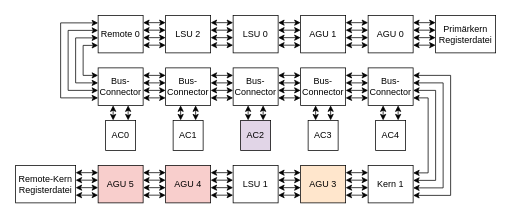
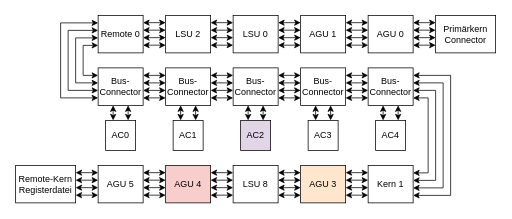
- <mxCell id="93" value="Primärkern&lt;br&gt;Registerdatei" style="rounded=0;whiteSpace=wrap;html=1;" vertex="1" parent="1"><mxGeometry x="580" y="20" width="80" height="50" as="geometry" /></mxCell>
+ <mxCell id="93" value="Primärkern&lt;br&gt;Connector" style="rounded=0;whiteSpace=wrap;html=1;" vertex="1" parent="1"><mxGeometry x="580" y="20" width="80" height="50" as="geometry" /></mxCell>
- <mxCell id="71" value="AGU 5" style="rounded=0;whiteSpace=wrap;html=1;flipH=0;fillColor=#f8cecc;" vertex="1" parent="1"><mxGeometry x="130" y="220" width="60" height="50" as="geometry" /></mxCell>
+ <mxCell id="71" value="AGU 5" style="rounded=0;whiteSpace=wrap;html=1;flipH=0;" vertex="1" parent="1"><mxGeometry x="130" y="220" width="60" height="50" as="geometry" /></mxCell>
- <mxCell id="69" value="LSU 1" style="rounded=0;whiteSpace=wrap;html=1;flipH=0;" vertex="1" parent="1"><mxGeometry x="310" y="220" width="60" height="50" as="geometry" /></mxCell>
+ <mxCell id="69" value="LSU 8" style="rounded=0;whiteSpace=wrap;html=1;flipH=0;" vertex="1" parent="1"><mxGeometry x="310" y="220" width="60" height="50" as="geometry" /></mxCell>
